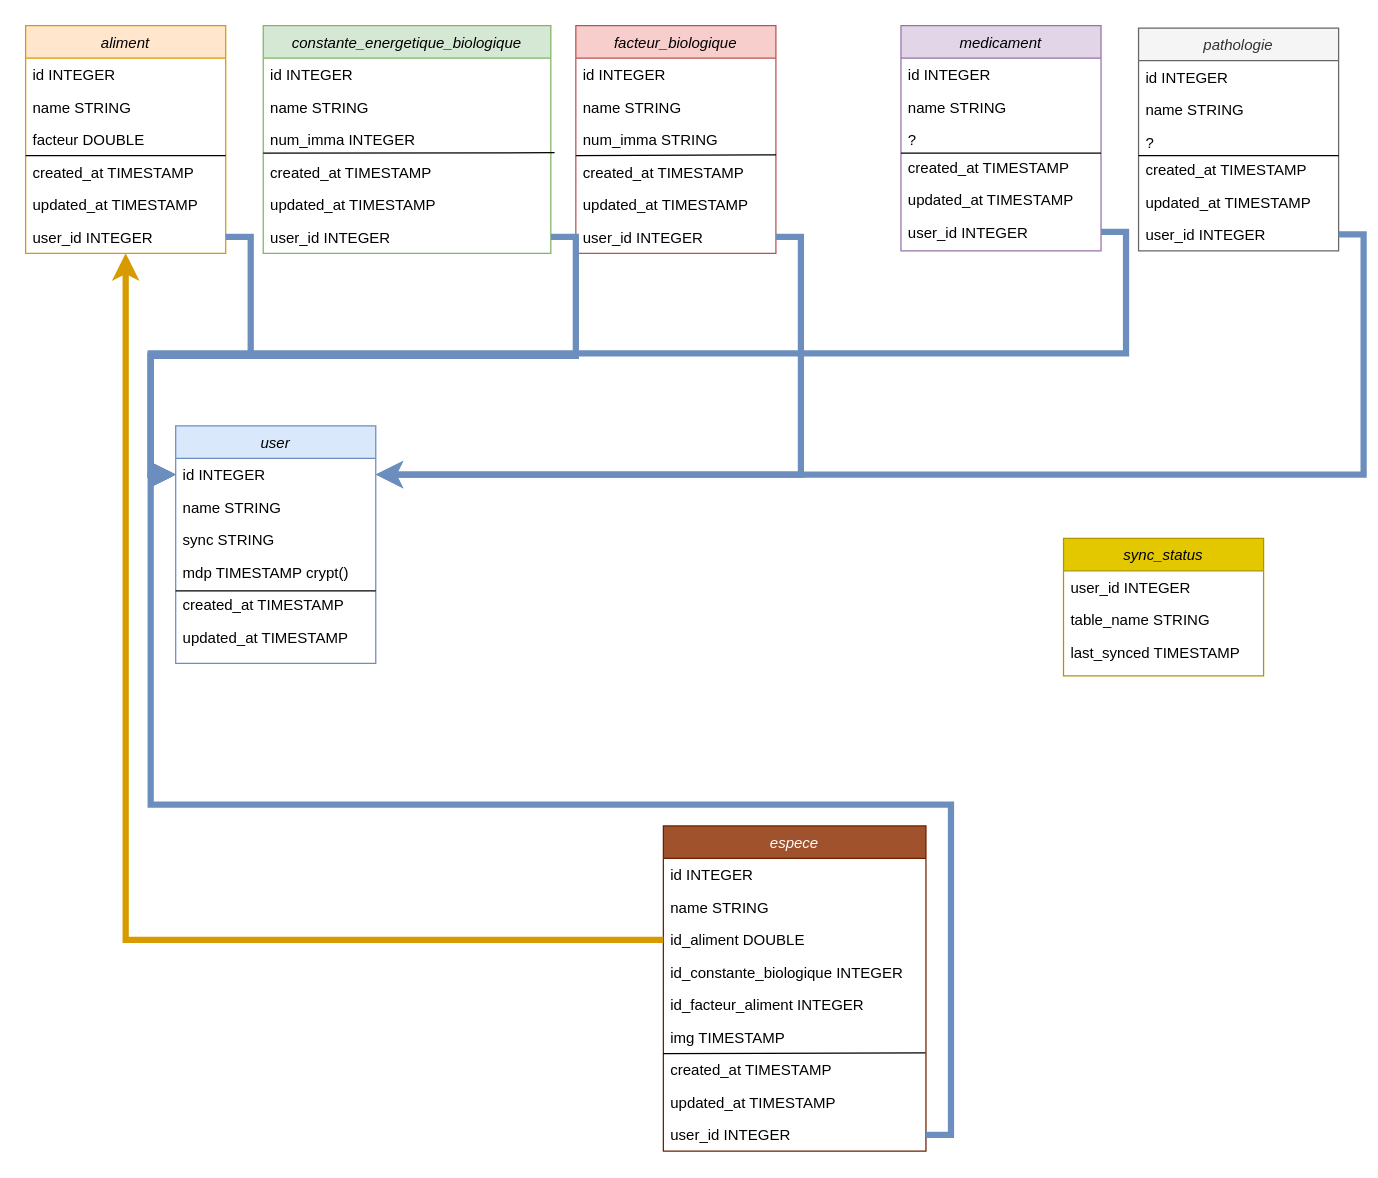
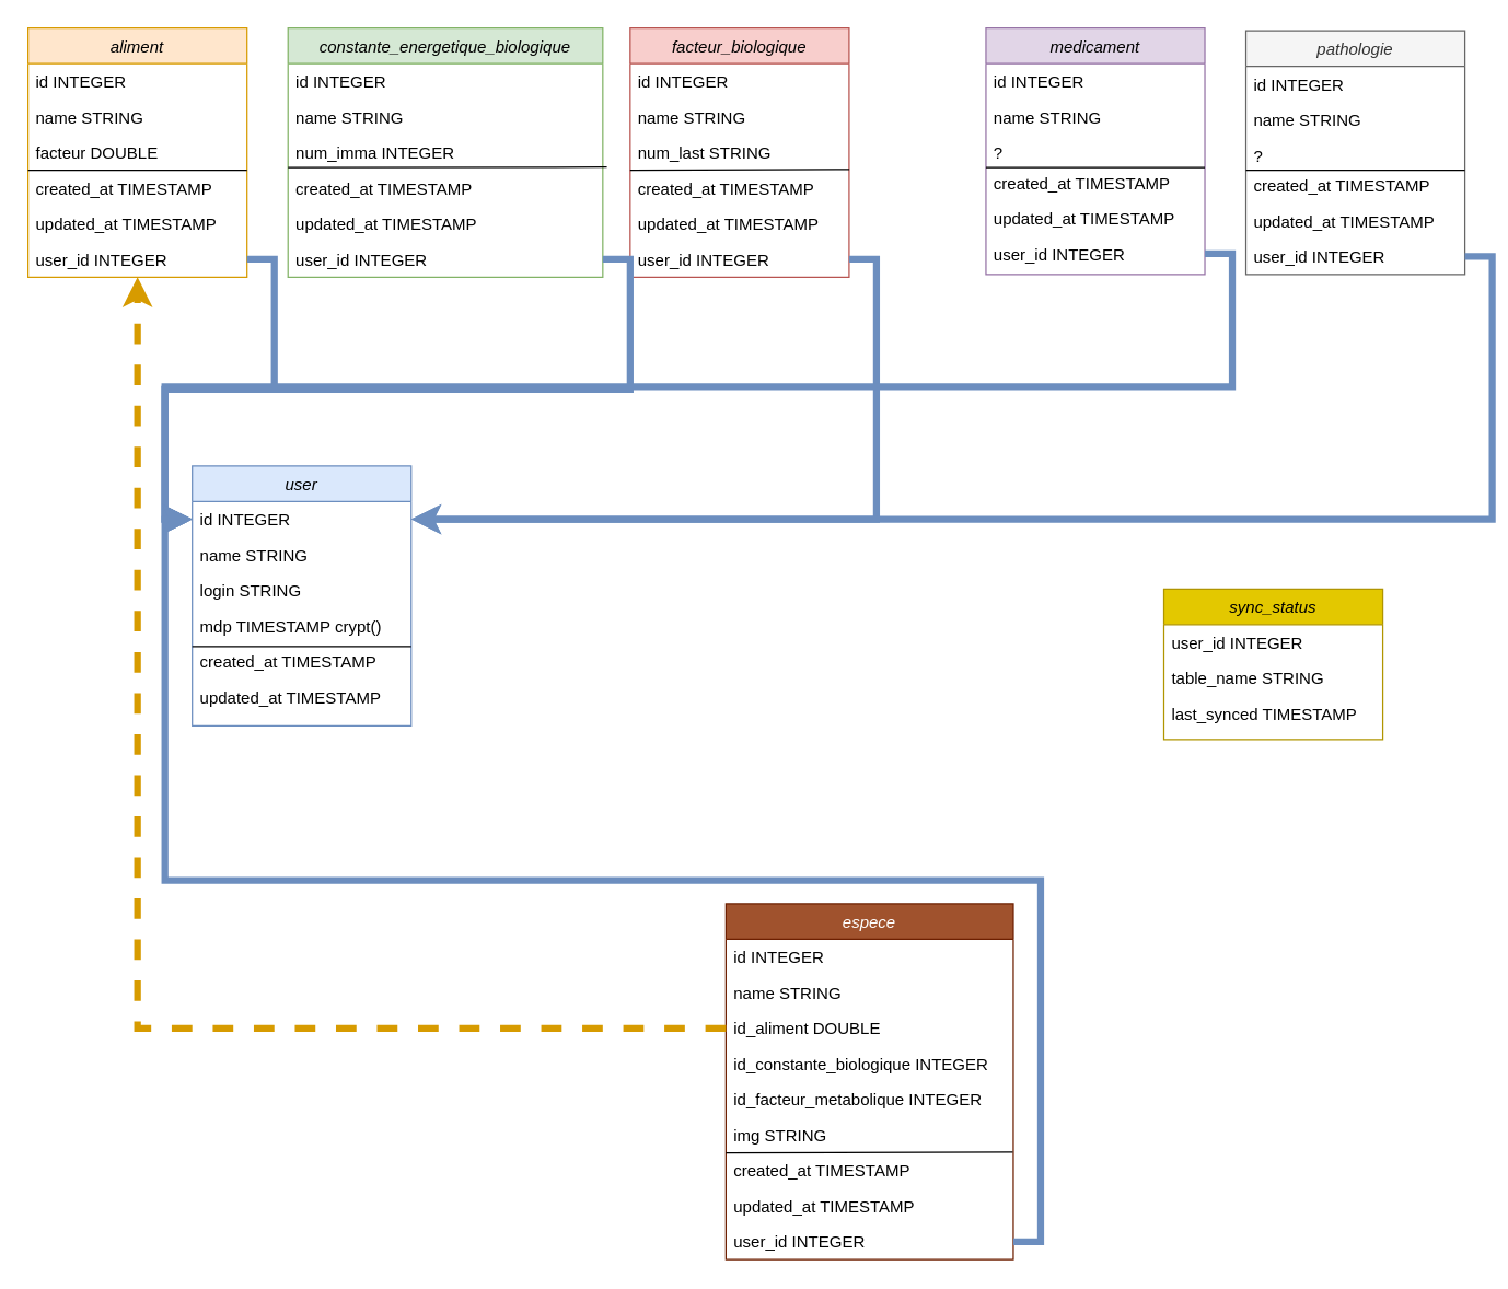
- <mxCell id="21" value="num_imma STRING" style="text;align=left;verticalAlign=top;spacingLeft=4;spacingRight=4;overflow=hidden;rotatable=0;points=[[0,0.5],[1,0.5]];portConstraint=eastwest;rounded=0;shadow=0;html=0;" vertex="1" parent="18"><mxGeometry y="78" width="160" height="26" as="geometry" /></mxCell>
+ <mxCell id="21" value="num_last STRING" style="text;align=left;verticalAlign=top;spacingLeft=4;spacingRight=4;overflow=hidden;rotatable=0;points=[[0,0.5],[1,0.5]];portConstraint=eastwest;rounded=0;shadow=0;html=0;" vertex="1" parent="18"><mxGeometry y="78" width="160" height="26" as="geometry" /></mxCell>
- <mxCell id="57" value="sync STRING" style="text;align=left;verticalAlign=top;spacingLeft=4;spacingRight=4;overflow=hidden;rotatable=0;points=[[0,0.5],[1,0.5]];portConstraint=eastwest;rounded=0;shadow=0;html=0;" vertex="1" parent="54"><mxGeometry y="78" width="160" height="26" as="geometry" /></mxCell>
+ <mxCell id="57" value="login STRING" style="text;align=left;verticalAlign=top;spacingLeft=4;spacingRight=4;overflow=hidden;rotatable=0;points=[[0,0.5],[1,0.5]];portConstraint=eastwest;rounded=0;shadow=0;html=0;" vertex="1" parent="54"><mxGeometry y="78" width="160" height="26" as="geometry" /></mxCell>
- <mxCell id="53" style="edgeStyle=orthogonalEdgeStyle;rounded=0;orthogonalLoop=1;jettySize=auto;html=1;exitX=0;exitY=0.5;exitDx=0;exitDy=0;entryX=0.5;entryY=1;entryDx=0;entryDy=0;fillColor=#ffe6cc;strokeColor=#d79b00;strokeWidth=5;" edge="1" parent="1" source="29" target="2"><mxGeometry relative="1" as="geometry" /></mxCell>
+ <mxCell id="53" style="edgeStyle=orthogonalEdgeStyle;rounded=0;orthogonalLoop=1;jettySize=auto;html=1;exitX=0;exitY=0.5;exitDx=0;exitDy=0;entryX=0.5;entryY=1;entryDx=0;entryDy=0;fillColor=#ffe6cc;strokeColor=#d79b00;strokeWidth=5;dashed=1;" edge="1" parent="1" source="29" target="2"><mxGeometry relative="1" as="geometry" /></mxCell>
- <mxCell id="31" value="id_facteur_aliment INTEGER&#10;" style="text;align=left;verticalAlign=top;spacingLeft=4;spacingRight=4;overflow=hidden;rotatable=0;points=[[0,0.5],[1,0.5]];portConstraint=eastwest;rounded=0;shadow=0;html=0;" vertex="1" parent="26"><mxGeometry y="130" width="210" height="26" as="geometry" /></mxCell>
+ <mxCell id="31" value="id_facteur_metabolique INTEGER&#10;" style="text;align=left;verticalAlign=top;spacingLeft=4;spacingRight=4;overflow=hidden;rotatable=0;points=[[0,0.5],[1,0.5]];portConstraint=eastwest;rounded=0;shadow=0;html=0;" vertex="1" parent="26"><mxGeometry y="130" width="210" height="26" as="geometry" /></mxCell>
- <mxCell id="32" value="img TIMESTAMP" style="text;align=left;verticalAlign=top;spacingLeft=4;spacingRight=4;overflow=hidden;rotatable=0;points=[[0,0.5],[1,0.5]];portConstraint=eastwest;rounded=0;shadow=0;html=0;" vertex="1" parent="26"><mxGeometry y="156" width="210" height="26" as="geometry" /></mxCell>
+ <mxCell id="32" value="img STRING" style="text;align=left;verticalAlign=top;spacingLeft=4;spacingRight=4;overflow=hidden;rotatable=0;points=[[0,0.5],[1,0.5]];portConstraint=eastwest;rounded=0;shadow=0;html=0;" vertex="1" parent="26"><mxGeometry y="156" width="210" height="26" as="geometry" /></mxCell>
